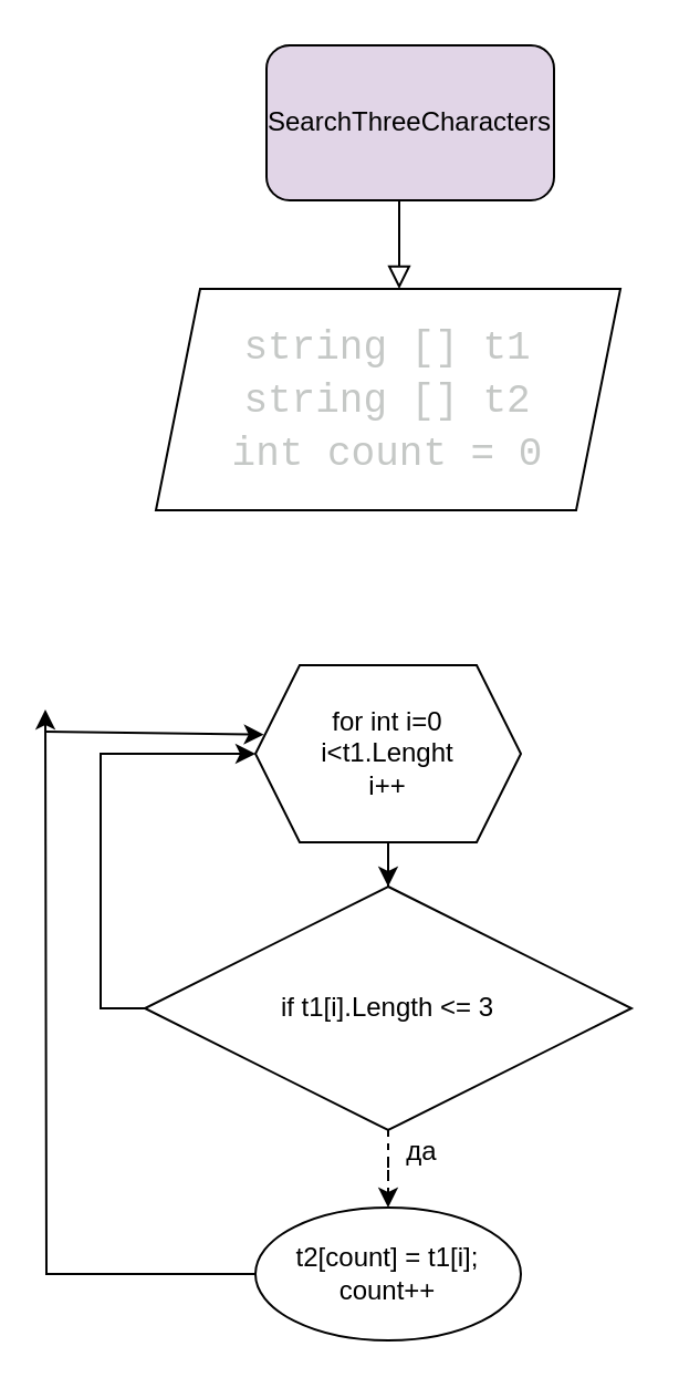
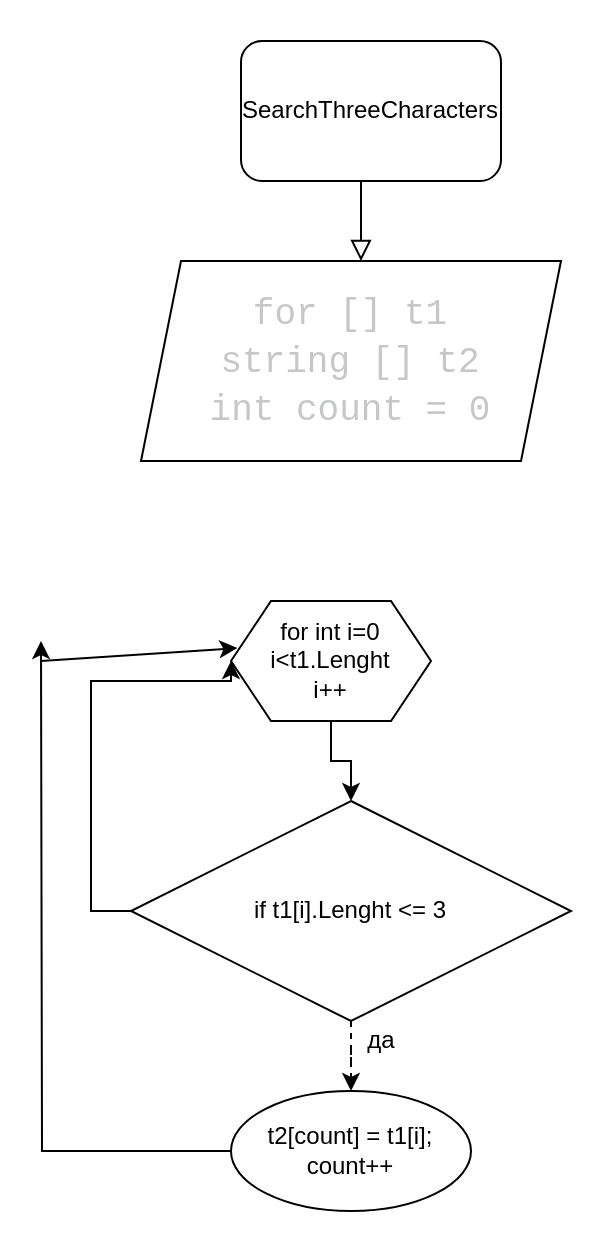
- <mxCell id="13" value="SearchThreeCharacters" style="rounded=1;whiteSpace=wrap;html=1;fillColor=#e1d5e7;" vertex="1" parent="1"><mxGeometry x="120" y="20" width="130" height="70" as="geometry" /></mxCell>
+ <mxCell id="13" value="SearchThreeCharacters" style="rounded=1;whiteSpace=wrap;html=1;" vertex="1" parent="1"><mxGeometry x="120" y="20" width="130" height="70" as="geometry" /></mxCell>
- <mxCell id="3" value="&lt;div style=&quot;color: rgb(197, 200, 198); font-family: Consolas, &amp;quot;Courier New&amp;quot;, monospace; font-size: 18px; line-height: 24px;&quot;&gt;string [] t1&lt;/div&gt;&lt;div style=&quot;color: rgb(197, 200, 198); font-family: Consolas, &amp;quot;Courier New&amp;quot;, monospace; font-size: 18px; line-height: 24px;&quot;&gt;string [] t2&lt;br&gt;&lt;/div&gt;&lt;div style=&quot;color: rgb(197, 200, 198); font-family: Consolas, &amp;quot;Courier New&amp;quot;, monospace; font-size: 18px; line-height: 24px;&quot;&gt;int count = 0&lt;/div&gt;" style="shape=parallelogram;perimeter=parallelogramPerimeter;whiteSpace=wrap;html=1;fixedSize=1;" vertex="1" parent="1"><mxGeometry x="70" y="130" width="210" height="100" as="geometry" /></mxCell>
+ <mxCell id="3" value="&lt;div style=&quot;color: rgb(197, 200, 198); font-family: Consolas, &amp;quot;Courier New&amp;quot;, monospace; font-size: 18px; line-height: 24px;&quot;&gt;for [] t1&lt;/div&gt;&lt;div style=&quot;color: rgb(197, 200, 198); font-family: Consolas, &amp;quot;Courier New&amp;quot;, monospace; font-size: 18px; line-height: 24px;&quot;&gt;string [] t2&lt;br&gt;&lt;/div&gt;&lt;div style=&quot;color: rgb(197, 200, 198); font-family: Consolas, &amp;quot;Courier New&amp;quot;, monospace; font-size: 18px; line-height: 24px;&quot;&gt;int count = 0&lt;/div&gt;" style="shape=parallelogram;perimeter=parallelogramPerimeter;whiteSpace=wrap;html=1;fixedSize=1;" vertex="1" parent="1"><mxGeometry x="70" y="130" width="210" height="100" as="geometry" /></mxCell>
- <mxCell id="5" value="for int i=0&lt;br&gt;i&amp;lt;t1.Lenght&lt;br&gt;i++" style="shape=hexagon;perimeter=hexagonPerimeter2;whiteSpace=wrap;html=1;fixedSize=1;" vertex="1" parent="1"><mxGeometry x="115" y="300" width="120" height="80" as="geometry" /></mxCell>
+ <mxCell id="5" value="for int i=0&lt;br&gt;i&amp;lt;t1.Lenght&lt;br&gt;i++" style="shape=hexagon;perimeter=hexagonPerimeter2;whiteSpace=wrap;html=1;fixedSize=1;" vertex="1" parent="1"><mxGeometry x="115" y="300" width="100" height="60" as="geometry" /></mxCell>
- <mxCell id="8" value="if t1[i].Length &amp;lt;= 3" style="rhombus;whiteSpace=wrap;html=1;" vertex="1" parent="1"><mxGeometry x="65" y="400" width="220" height="110" as="geometry" /></mxCell>
+ <mxCell id="8" value="if t1[i].Lenght &amp;lt;= 3" style="rhombus;whiteSpace=wrap;html=1;" vertex="1" parent="1"><mxGeometry x="65" y="400" width="220" height="110" as="geometry" /></mxCell>
